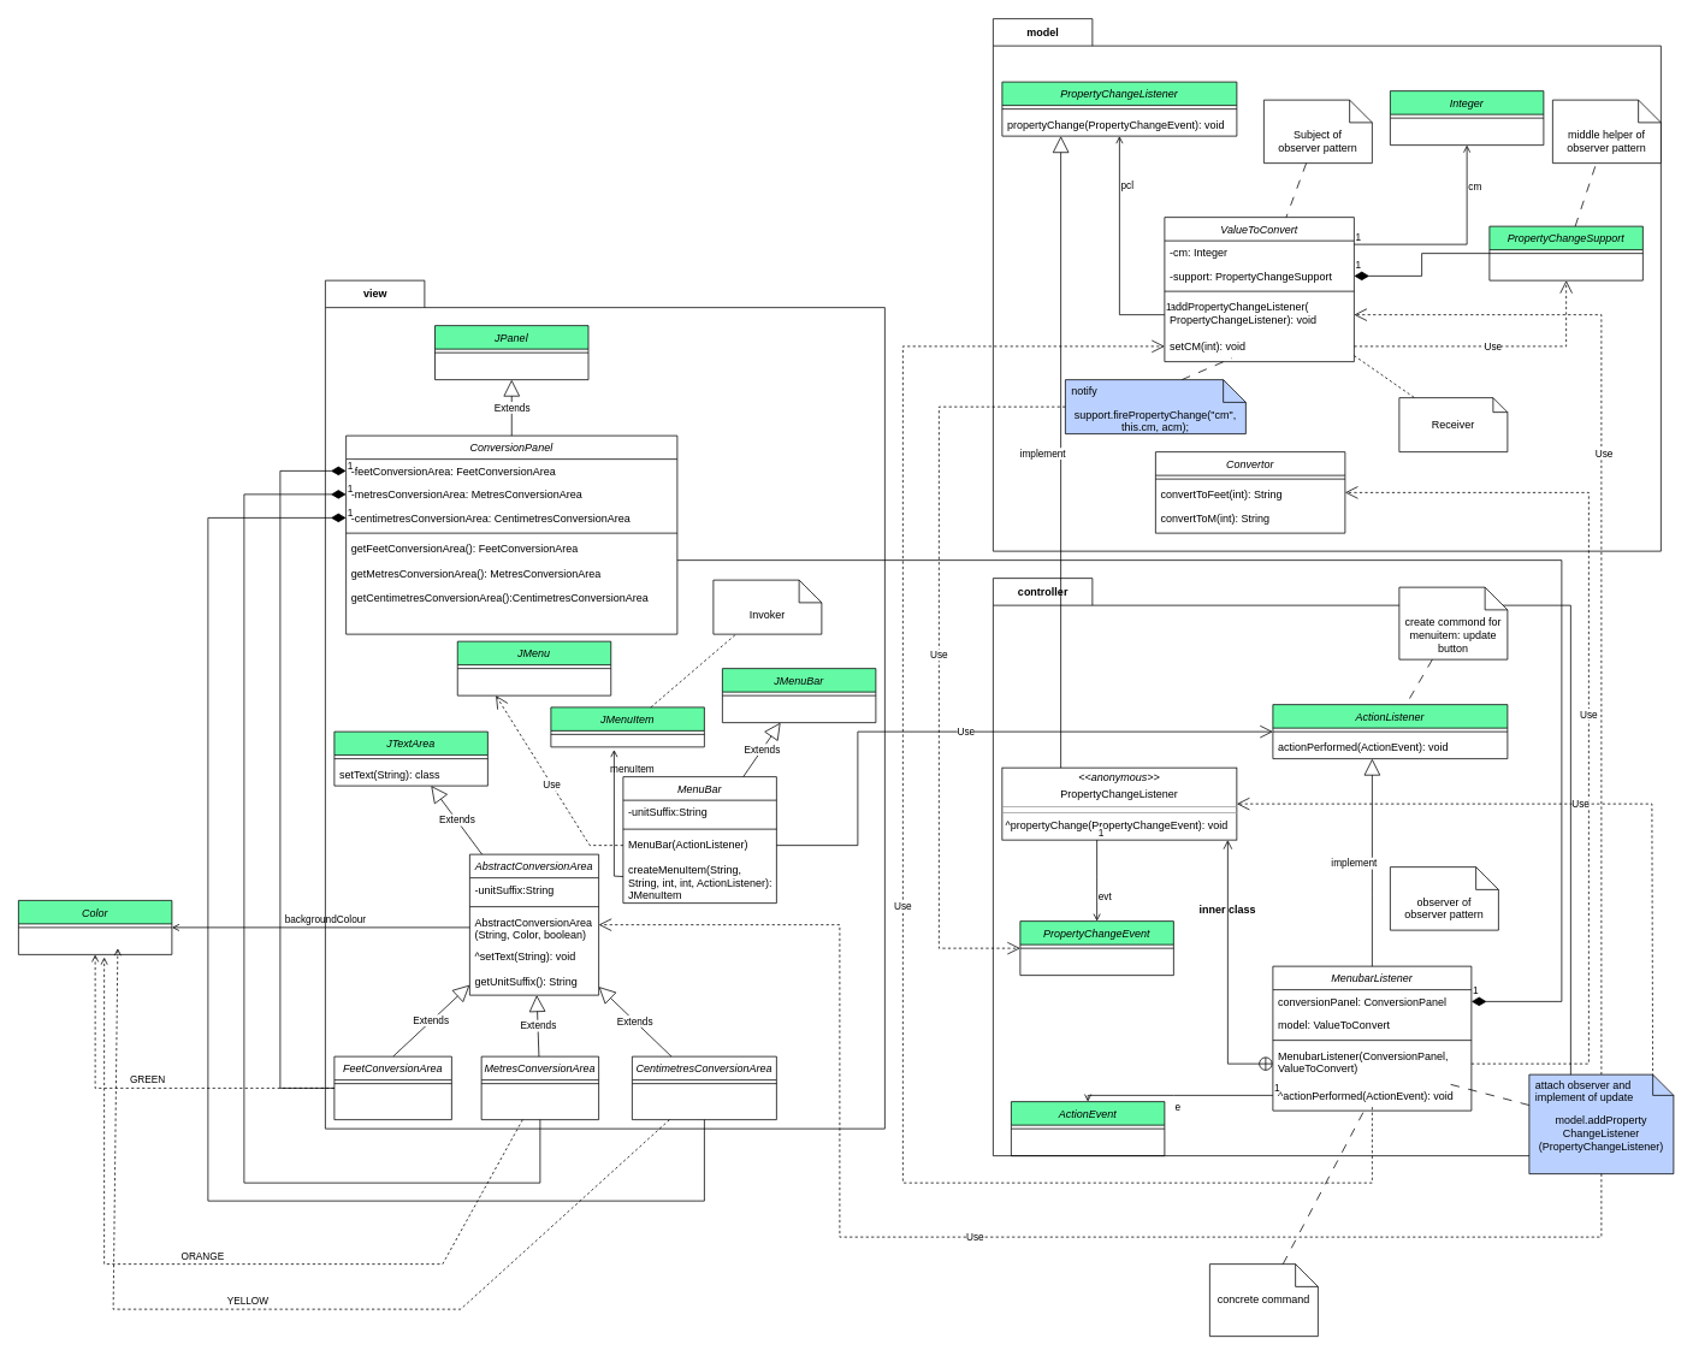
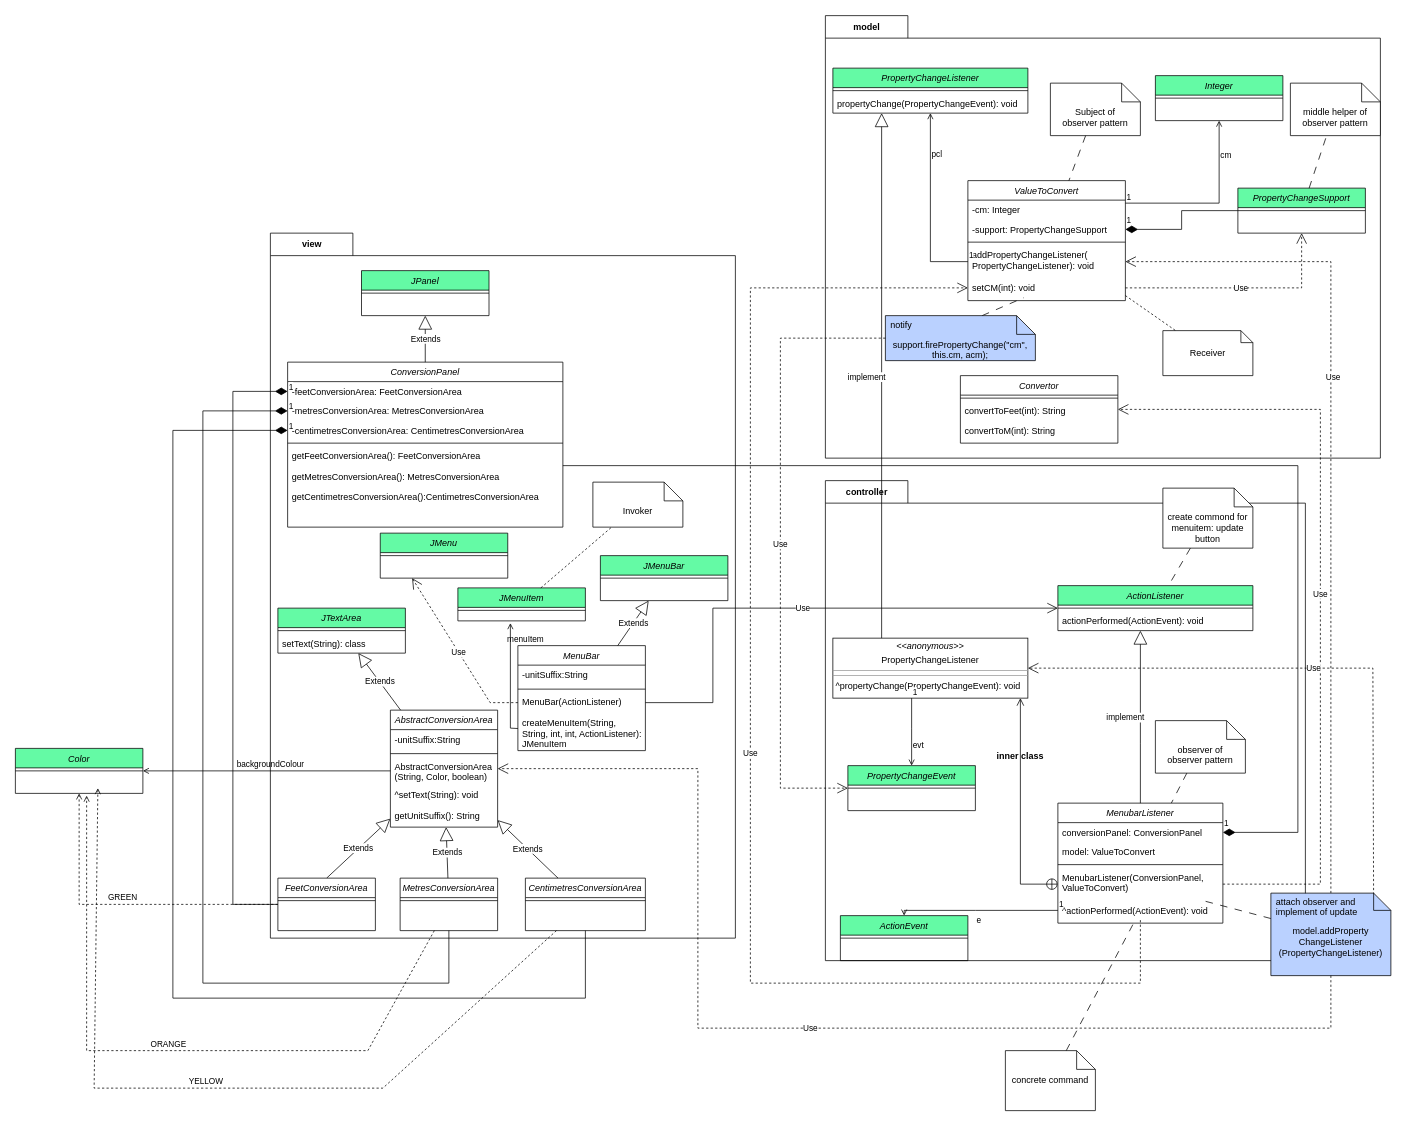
+ <mxCell id="58" value="" style="endArrow=none;startArrow=none;endFill=0;startFill=0;endSize=8;html=1;verticalAlign=bottom;dashed=1;labelBackgroundColor=none;dashPattern=10 10;rounded=0;" parent="35" source="57" target="36" edge="1"><mxGeometry x="-0.374" y="-17" width="160" relative="1" as="geometry"><mxPoint x="604" y="593.898" as="sourcePoint" /><mxPoint x="513.403" y="570" as="targetPoint" /><mxPoint as="offset" /></mxGeometry></mxCell>
